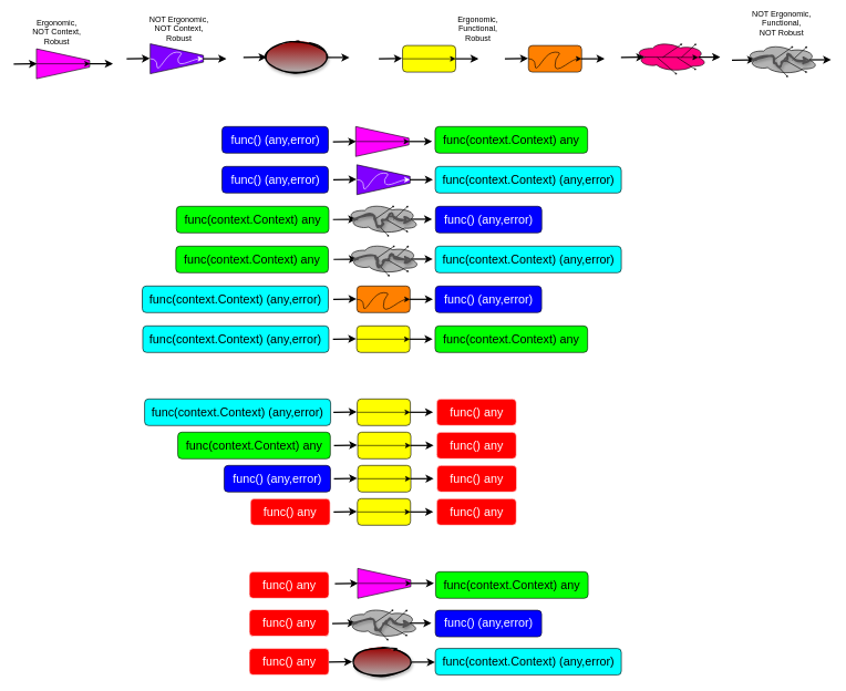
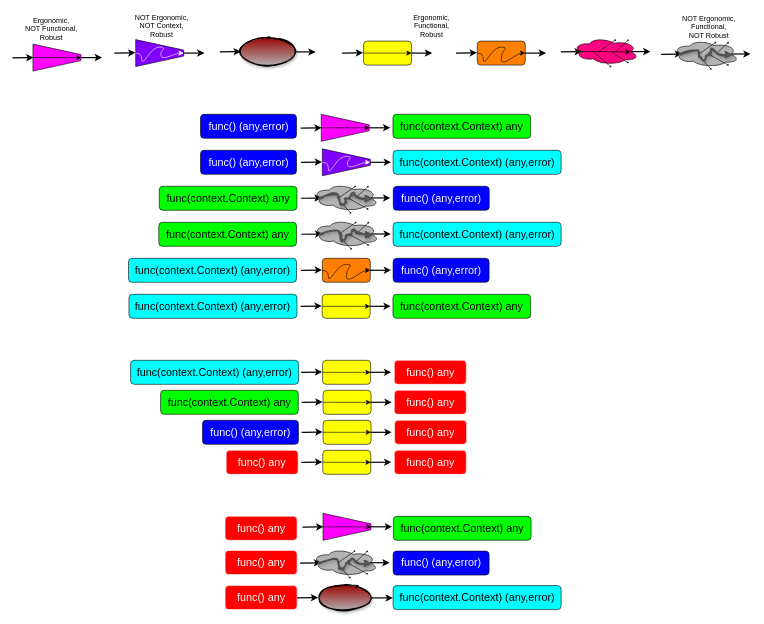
- <mxCell id="118" value="NOT Ergonomic,&lt;br&gt;Functional,&lt;br&gt;NOT Robust" style="text;html=1;strokeColor=none;fillColor=none;align=center;verticalAlign=middle;whiteSpace=wrap;rounded=0;container=0;" vertex="1" parent="111"><mxGeometry x="1107.75" width="95.75" height="30" as="geometry" /></mxCell>
+ <mxCell id="118" value="NOT Ergonomic,&lt;br&gt;Functional,&lt;br&gt;NOT Robust" style="text;html=1;strokeColor=none;fillColor=none;align=center;verticalAlign=middle;whiteSpace=wrap;rounded=0;container=0;" vertex="1" parent="111"><mxGeometry x="1112.75" y="10" width="95.75" height="30" as="geometry" /></mxCell>
- <mxCell id="113" value="Ergonomic, &lt;br&gt;NOT Context, Robust" style="text;html=1;strokeColor=none;fillColor=none;align=center;verticalAlign=middle;whiteSpace=wrap;rounded=0;movable=1;resizable=1;rotatable=1;deletable=1;editable=1;locked=0;connectable=1;container=0;" vertex="1" parent="111"><mxGeometry x="16.75" y="13" width="95.75" height="30" as="geometry" /></mxCell>
+ <mxCell id="113" value="Ergonomic, &lt;br&gt;NOT Functional, Robust" style="text;html=1;strokeColor=none;fillColor=none;align=center;verticalAlign=middle;whiteSpace=wrap;rounded=0;movable=1;resizable=1;rotatable=1;deletable=1;editable=1;locked=0;connectable=1;container=0;" vertex="1" parent="111"><mxGeometry x="16.75" y="13" width="95.75" height="30" as="geometry" /></mxCell>
